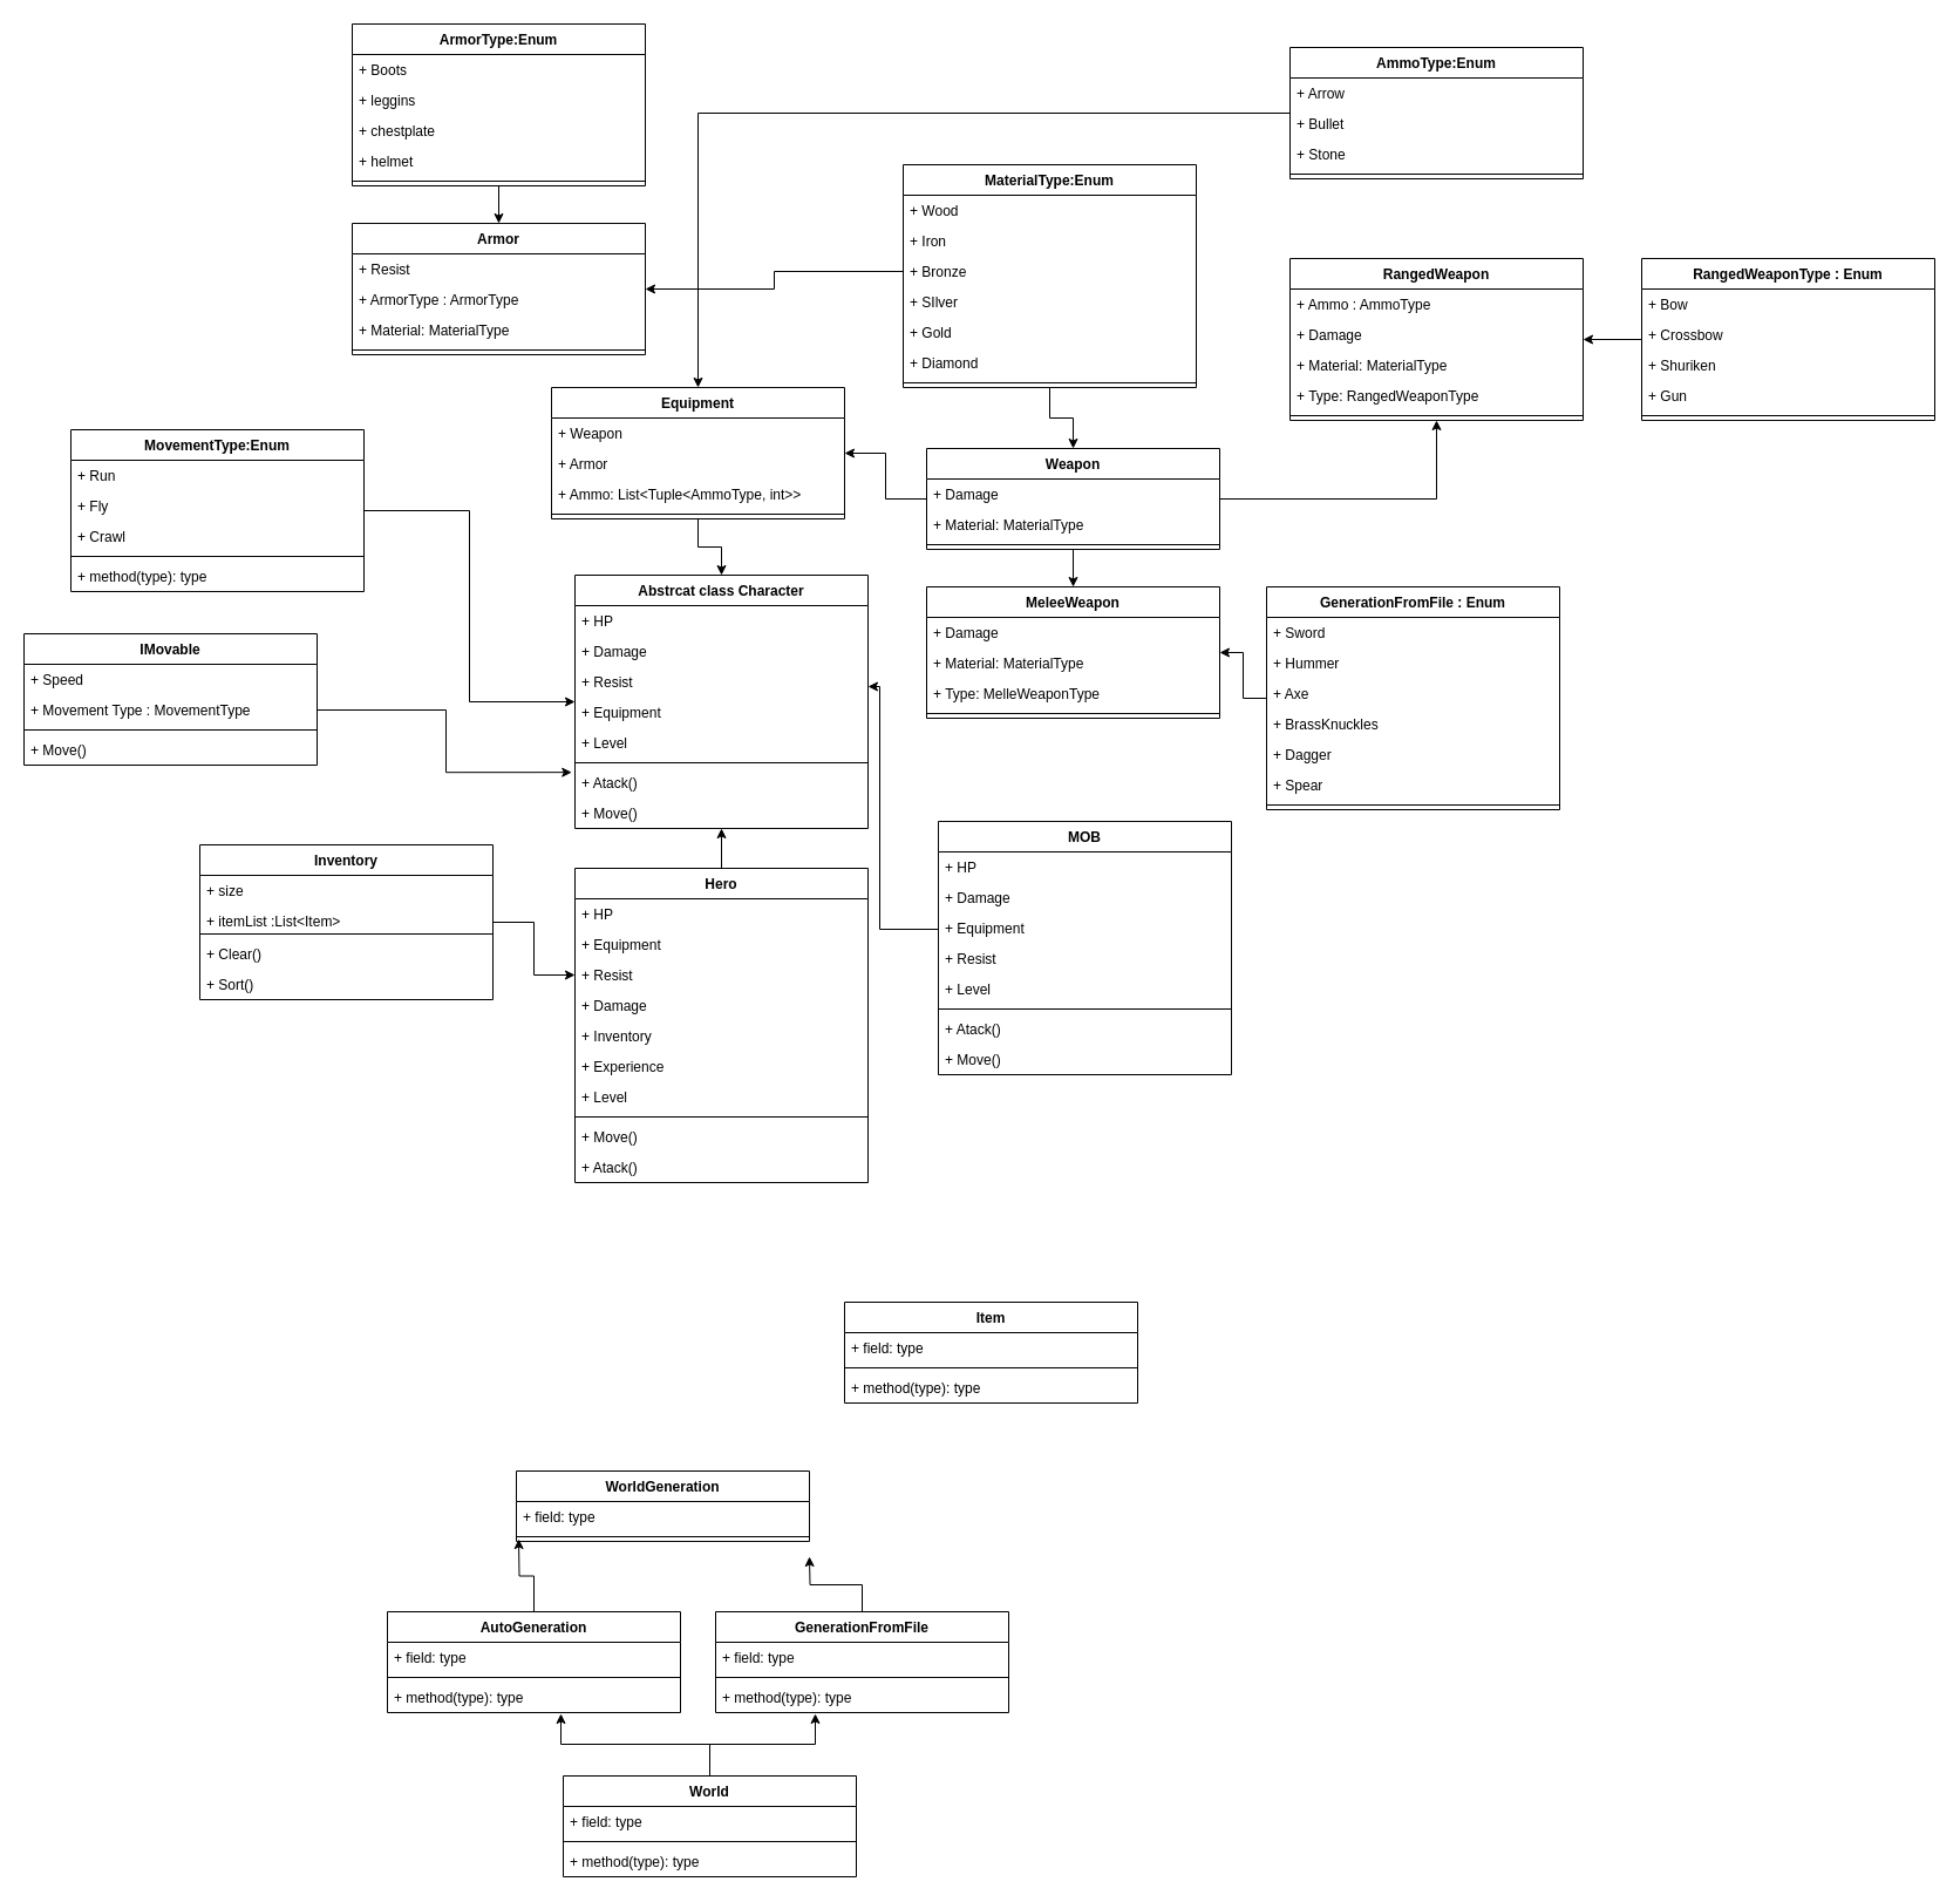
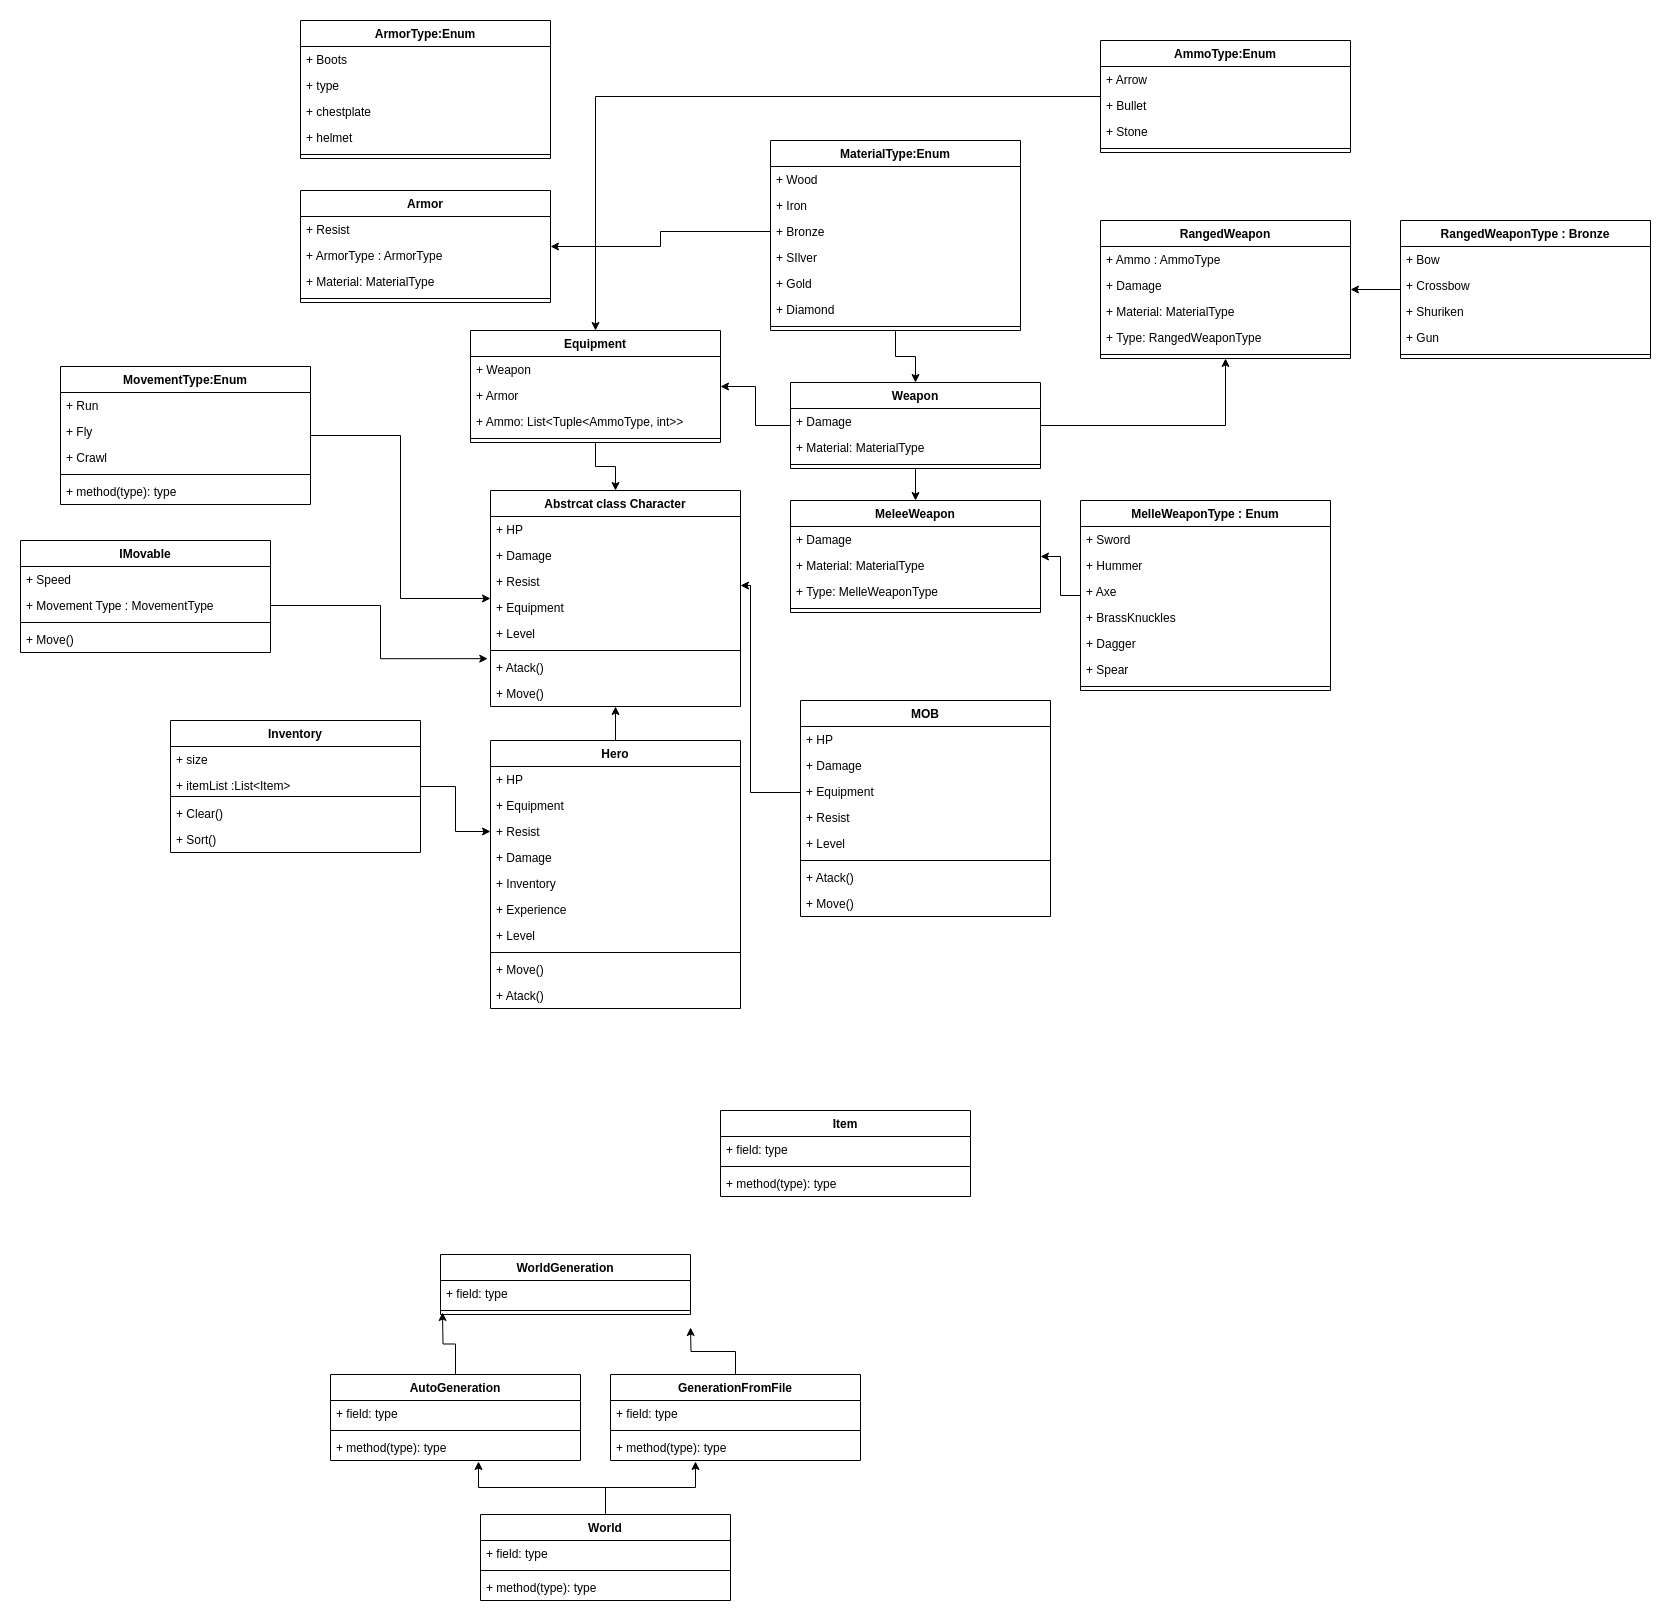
- <mxCell id="114" value="+ leggins" style="text;strokeColor=none;fillColor=none;align=left;verticalAlign=top;spacingLeft=4;spacingRight=4;overflow=hidden;rotatable=0;points=[[0,0.5],[1,0.5]];portConstraint=eastwest;" vertex="1" parent="112"><mxGeometry y="52" width="250" height="26" as="geometry" /></mxCell>
+ <mxCell id="114" value="+ type" style="text;strokeColor=none;fillColor=none;align=left;verticalAlign=top;spacingLeft=4;spacingRight=4;overflow=hidden;rotatable=0;points=[[0,0.5],[1,0.5]];portConstraint=eastwest;" vertex="1" parent="112"><mxGeometry y="52" width="250" height="26" as="geometry" /></mxCell>
- <mxCell id="111" style="edgeStyle=orthogonalEdgeStyle;rounded=0;orthogonalLoop=1;jettySize=auto;html=1;" edge="1" parent="1" source="112" target="106"><mxGeometry relative="1" as="geometry" /></mxCell>
- <mxCell id="138" value="RangedWeaponType : Enum" style="swimlane;fontStyle=1;align=center;verticalAlign=top;childLayout=stackLayout;horizontal=1;startSize=26;horizontalStack=0;resizeParent=1;resizeParentMax=0;resizeLast=0;collapsible=1;marginBottom=0;" vertex="1" parent="1"><mxGeometry x="1400" y="220" width="250" height="138" as="geometry" /></mxCell>
+ <mxCell id="138" value="RangedWeaponType : Bronze" style="swimlane;fontStyle=1;align=center;verticalAlign=top;childLayout=stackLayout;horizontal=1;startSize=26;horizontalStack=0;resizeParent=1;resizeParentMax=0;resizeLast=0;collapsible=1;marginBottom=0;" vertex="1" parent="1"><mxGeometry x="1400" y="220" width="250" height="138" as="geometry" /></mxCell>
- <mxCell id="129" value="GenerationFromFile : Enum" style="swimlane;fontStyle=1;align=center;verticalAlign=top;childLayout=stackLayout;horizontal=1;startSize=26;horizontalStack=0;resizeParent=1;resizeParentMax=0;resizeLast=0;collapsible=1;marginBottom=0;" vertex="1" parent="1"><mxGeometry x="1080" width="250" height="190" as="geometry" y="500" /></mxCell>
+ <mxCell id="129" value="MelleWeaponType : Enum" style="swimlane;fontStyle=1;align=center;verticalAlign=top;childLayout=stackLayout;horizontal=1;startSize=26;horizontalStack=0;resizeParent=1;resizeParentMax=0;resizeLast=0;collapsible=1;marginBottom=0;" vertex="1" parent="1"><mxGeometry x="1080" width="250" height="190" as="geometry" y="500" /></mxCell>
